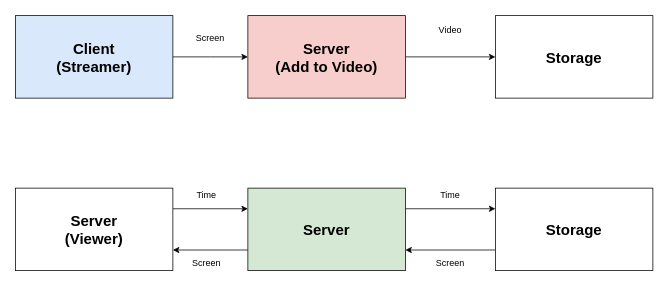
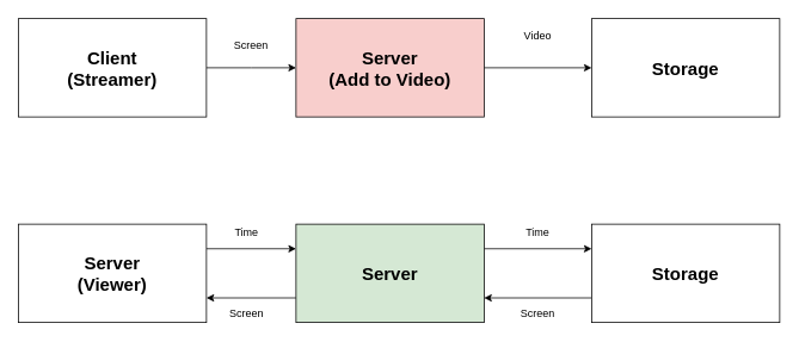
- <mxCell id="3" value="&lt;font style=&quot;font-size: 20px&quot;&gt;&lt;b&gt;Client&lt;br&gt;(Streamer)&lt;br&gt;&lt;/b&gt;&lt;/font&gt;" style="rounded=0;whiteSpace=wrap;html=1;fillColor=#dae8fc;" vertex="1" parent="1"><mxGeometry x="20" y="20" width="210" height="110" as="geometry" /></mxCell>
+ <mxCell id="3" value="&lt;font style=&quot;font-size: 20px&quot;&gt;&lt;b&gt;Client&lt;br&gt;(Streamer)&lt;br&gt;&lt;/b&gt;&lt;/font&gt;" style="rounded=0;whiteSpace=wrap;html=1;" vertex="1" parent="1"><mxGeometry x="20" y="20" width="210" height="110" as="geometry" /></mxCell>
